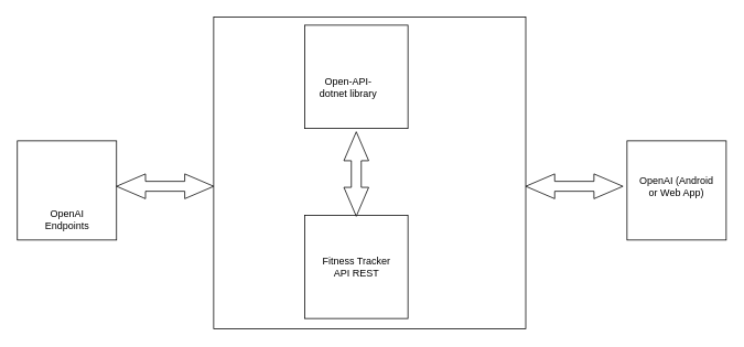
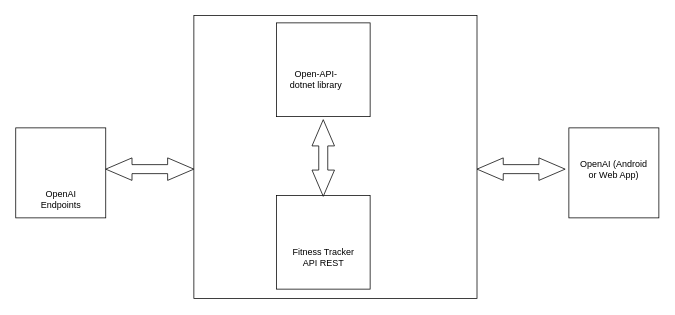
- <mxCell id="10" value="Fitness Tracker API REST" style="text;html=1;align=center;verticalAlign=middle;whiteSpace=wrap;rounded=0;" vertex="1" parent="1"><mxGeometry x="386.75" y="307.5" width="87.5" height="30" as="geometry" /></mxCell>
+ <mxCell id="10" value="Fitness Tracker API REST" style="text;html=1;align=center;verticalAlign=middle;whiteSpace=wrap;rounded=0;" vertex="1" parent="1"><mxGeometry x="386.75" y="327.5" width="87.5" height="30" as="geometry" /></mxCell>
